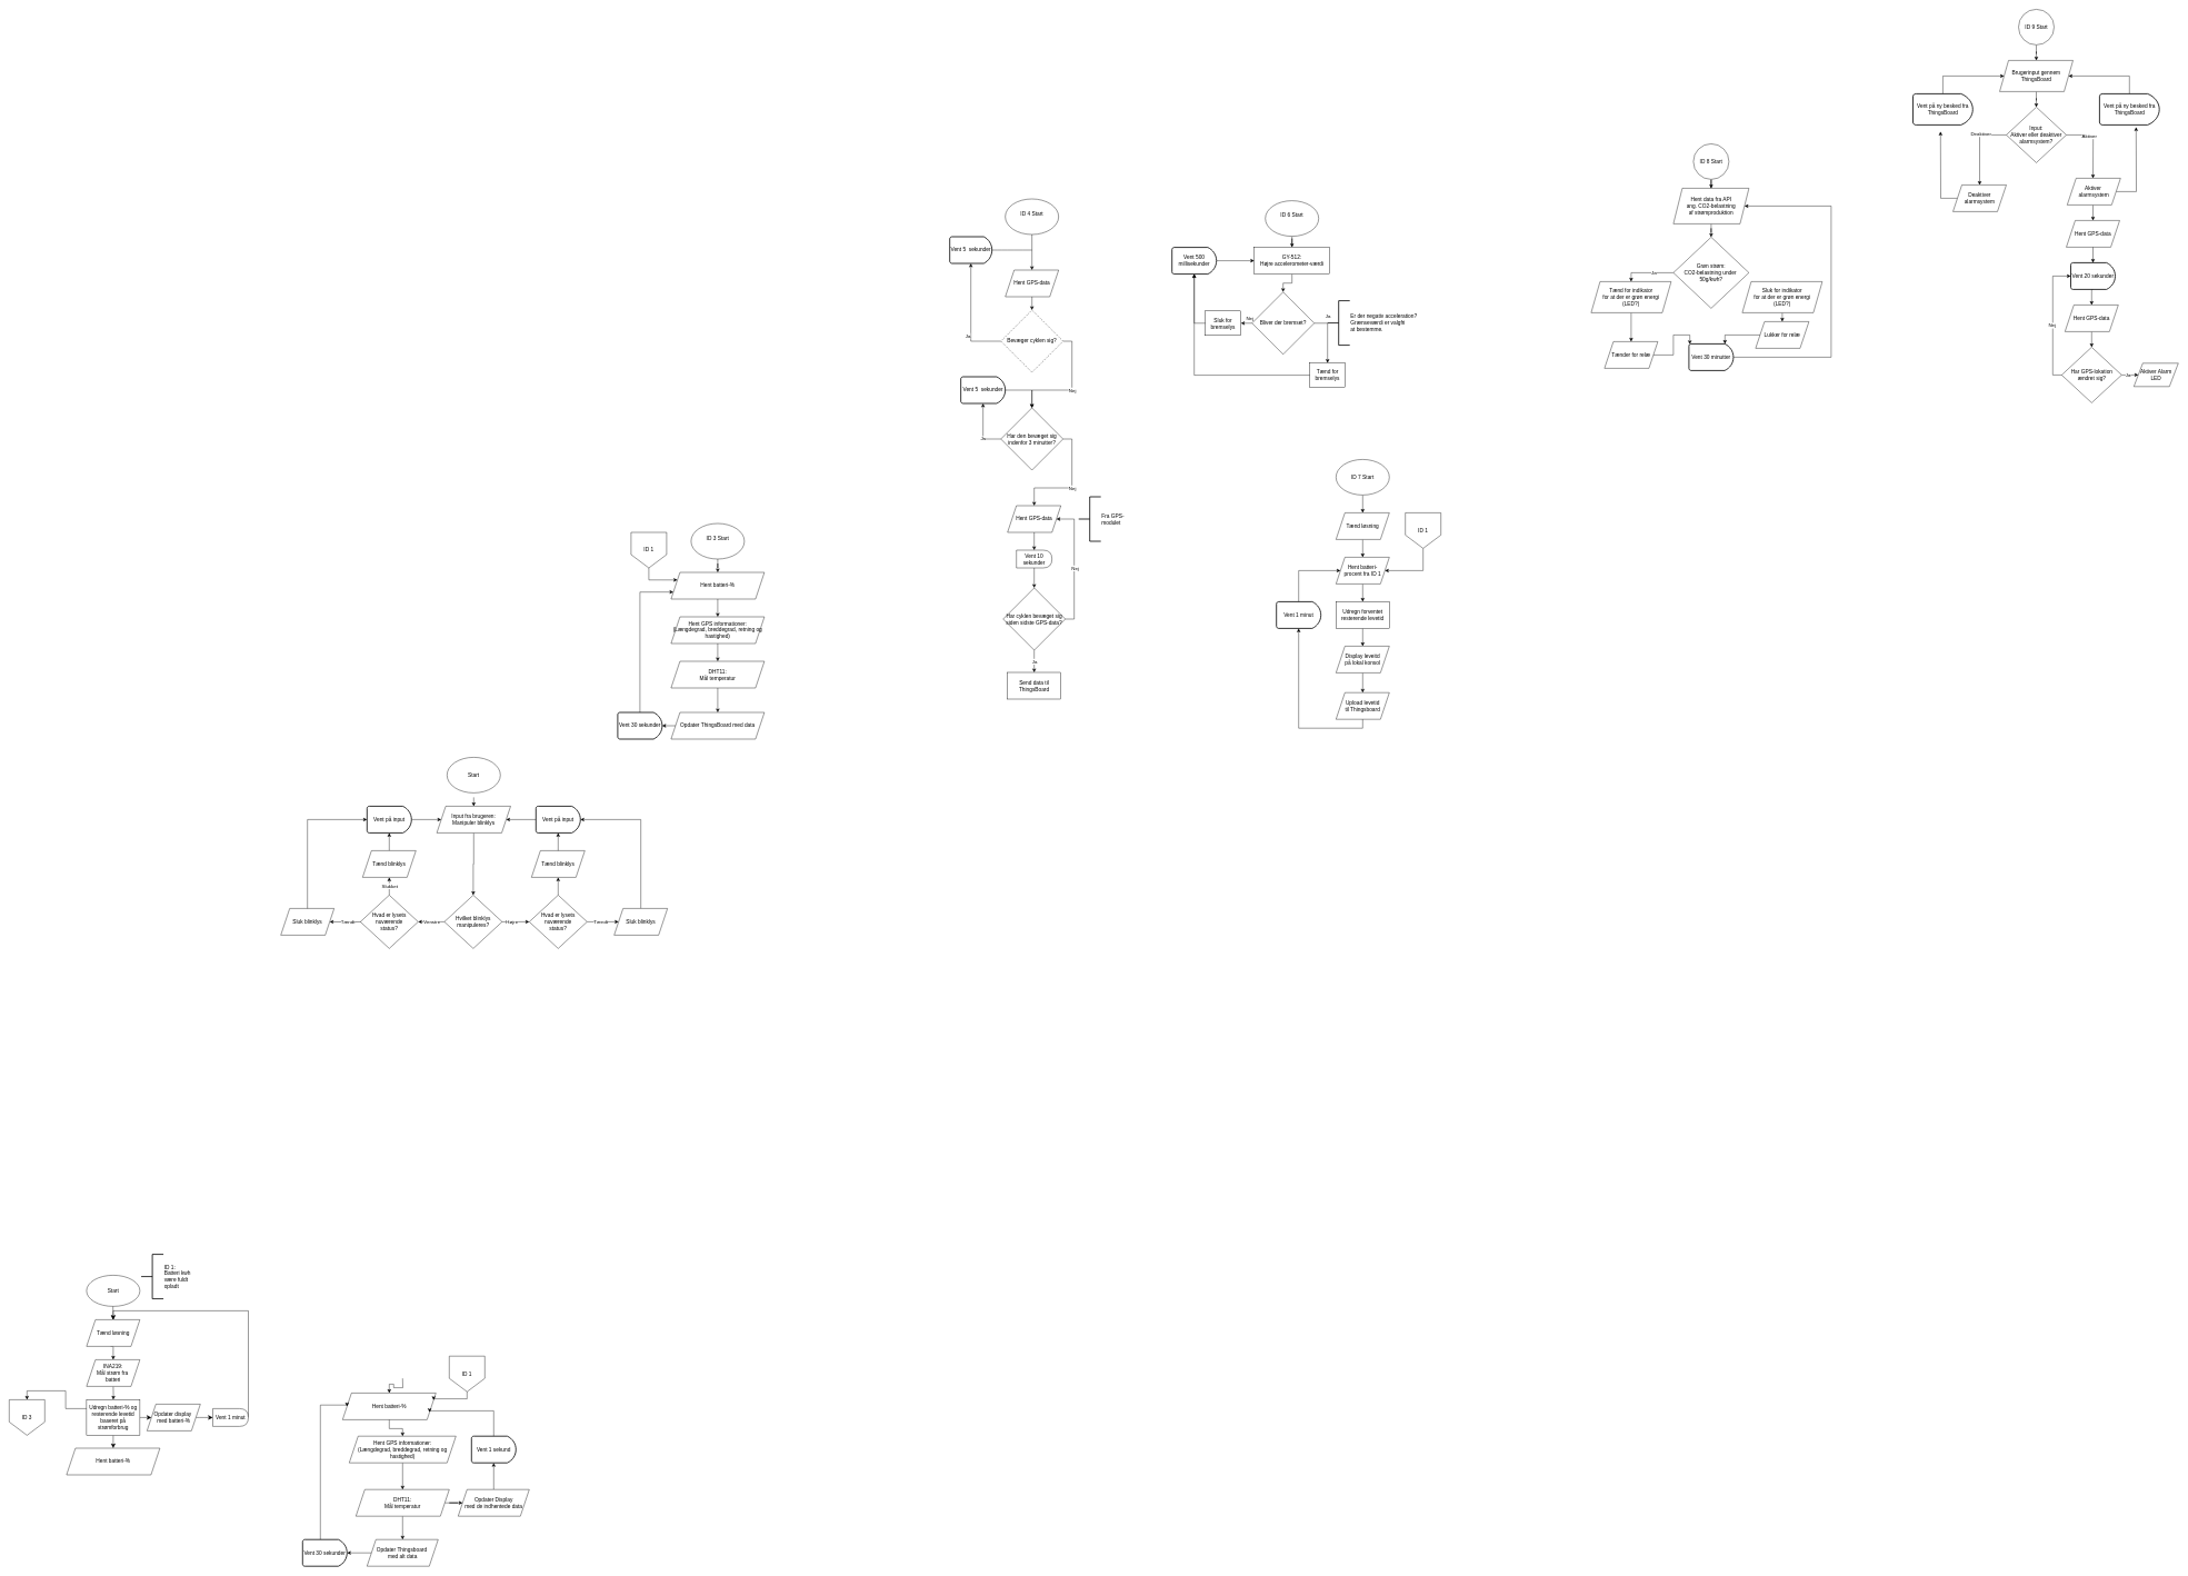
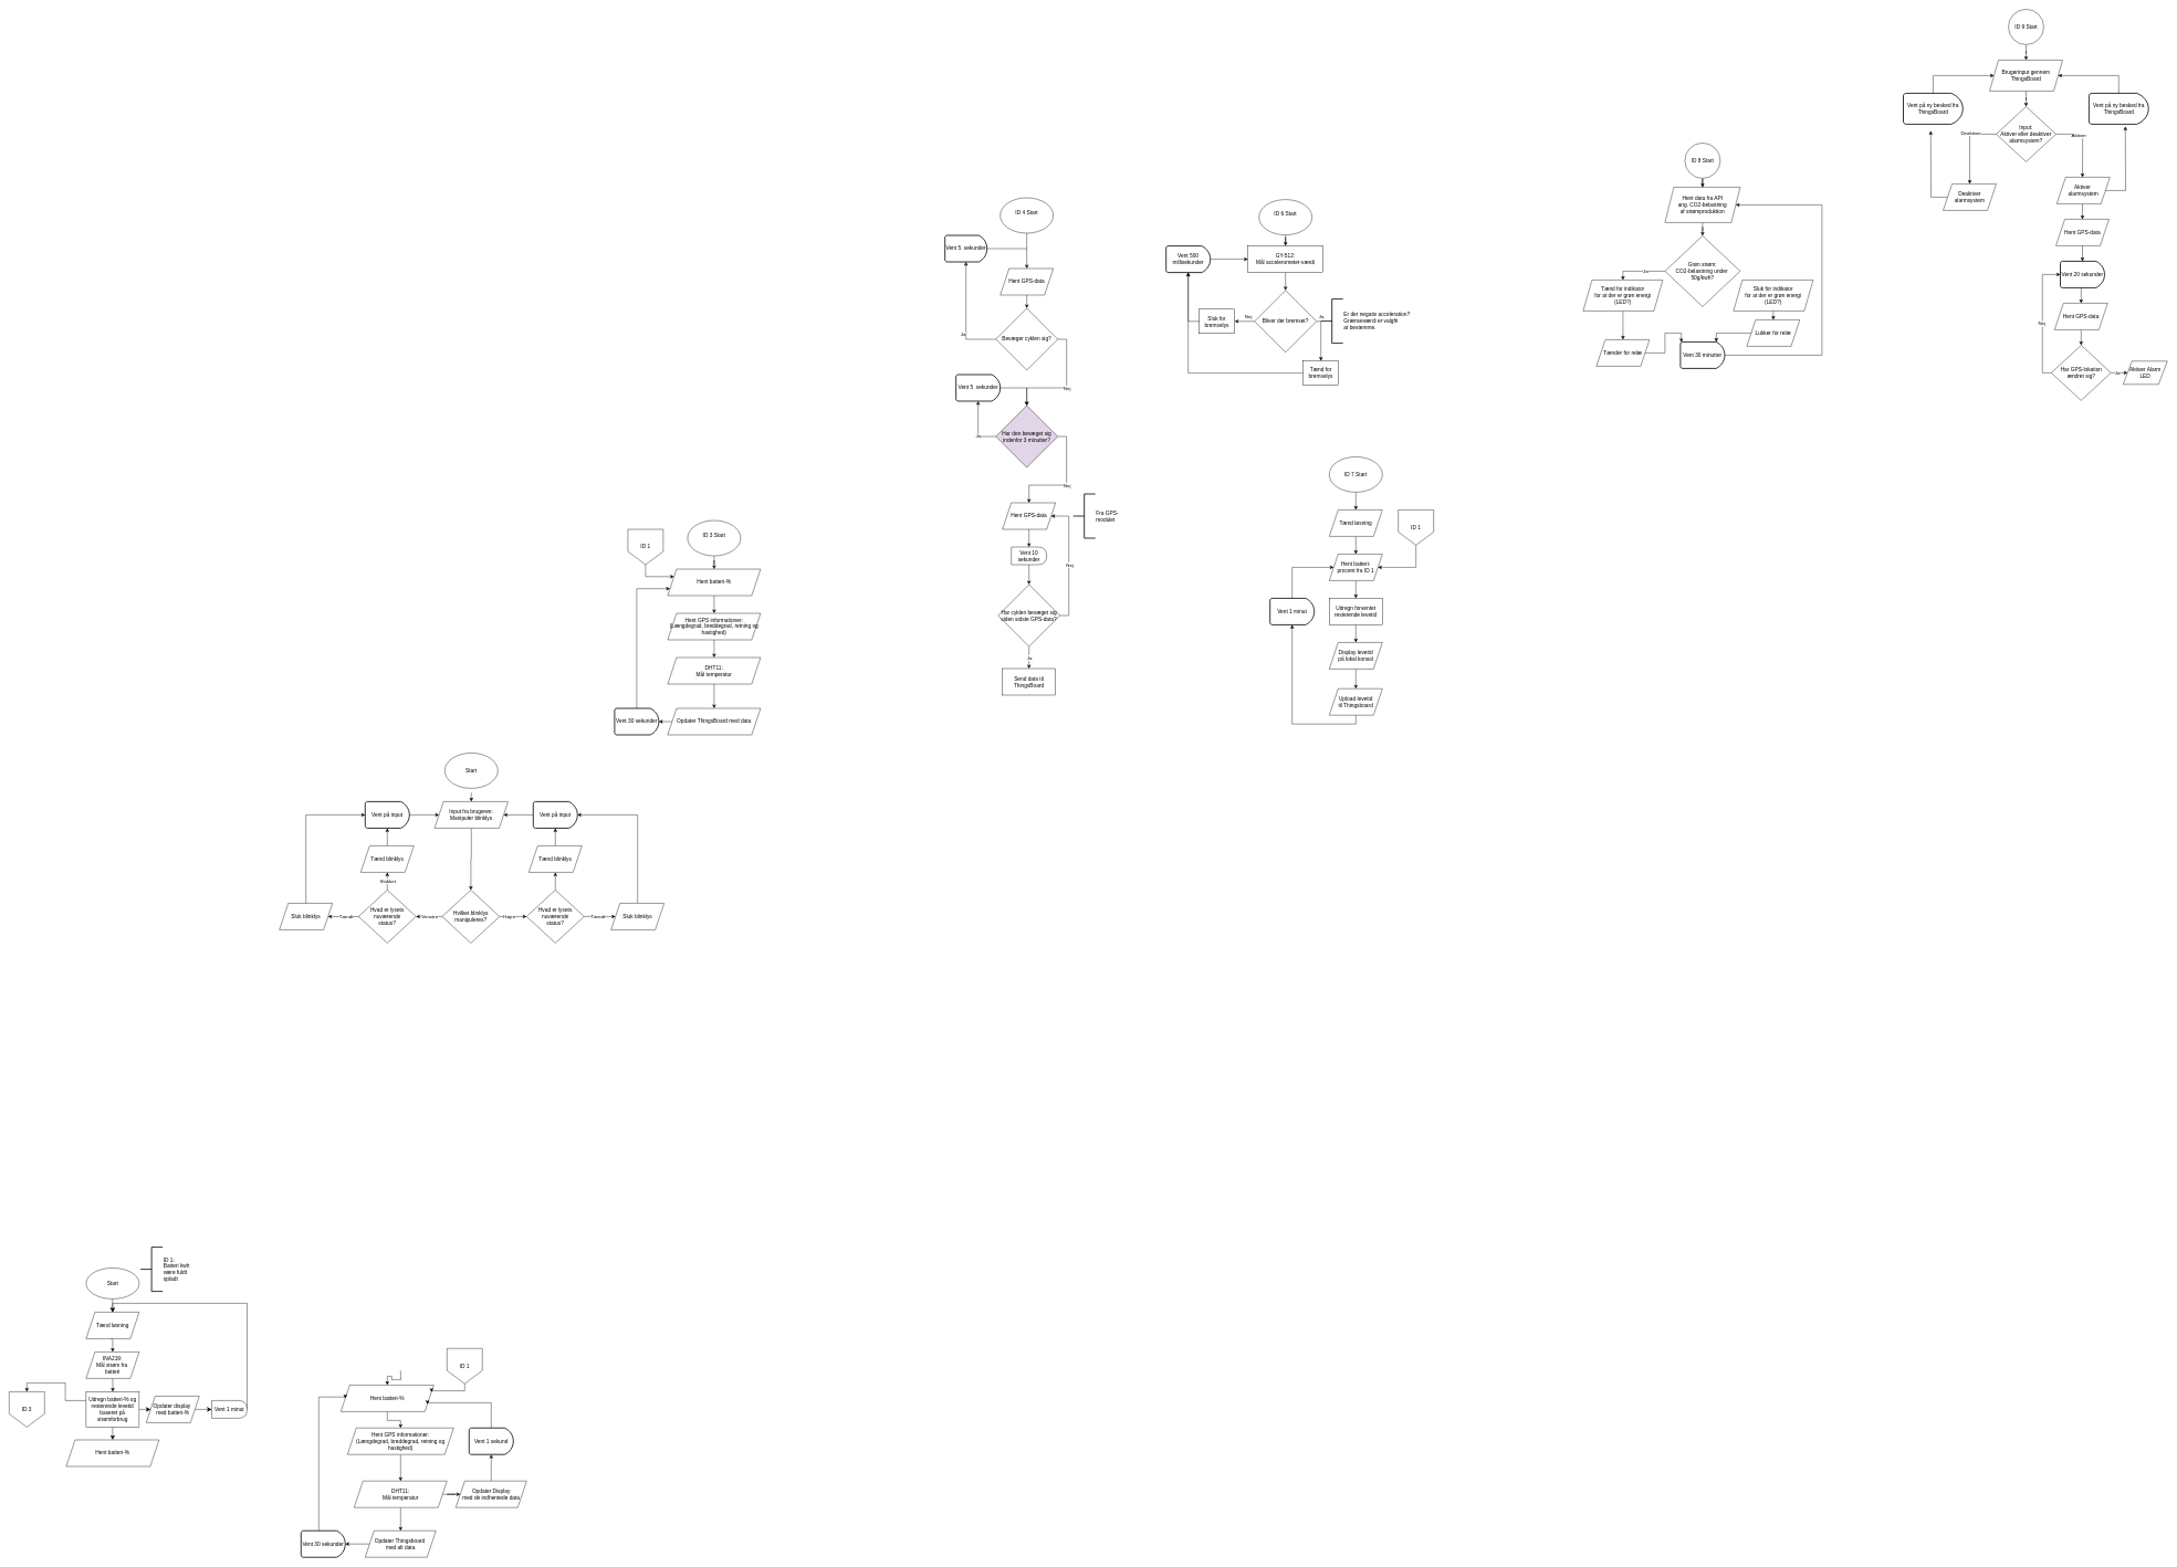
- <mxCell id="67" value="&lt;div&gt;GY-512:&lt;/div&gt;&lt;div&gt;Højre accelerometer-værdi&lt;br&gt;&lt;/div&gt;" style="rounded=0;whiteSpace=wrap;html=1;" vertex="1" parent="1"><mxGeometry x="2821" y="556" width="170" height="60" as="geometry" /></mxCell>
+ <mxCell id="67" value="&lt;div&gt;GY-512:&lt;/div&gt;&lt;div&gt;Mål accelerometer-værdi&lt;br&gt;&lt;/div&gt;" style="rounded=0;whiteSpace=wrap;html=1;" vertex="1" parent="1"><mxGeometry x="2821" y="556" width="170" height="60" as="geometry" /></mxCell>
- <mxCell id="72" value="Bliver der bremset?" style="rhombus;whiteSpace=wrap;html=1;" vertex="1" parent="1"><mxGeometry x="2816" y="656.5" width="140" height="140" as="geometry" /></mxCell>
+ <mxCell id="72" value="Bliver der bremset?" style="rhombus;whiteSpace=wrap;html=1;" vertex="1" parent="1"><mxGeometry x="2836" y="656.5" width="140" height="140" as="geometry" /></mxCell>
- <mxCell id="39" value="Bevæger cyklen sig?" style="rhombus;whiteSpace=wrap;html=1;dashed=1;" vertex="1" parent="1"><mxGeometry x="2251" y="697" width="140" height="140" as="geometry" /></mxCell>
+ <mxCell id="39" value="Bevæger cyklen sig?" style="rhombus;whiteSpace=wrap;html=1;" vertex="1" parent="1"><mxGeometry x="2251" y="697" width="140" height="140" as="geometry" /></mxCell>
- <mxCell id="49" value="Har den bevæget sig indenfor 3 minutter?" style="rhombus;whiteSpace=wrap;html=1;" vertex="1" parent="1"><mxGeometry x="2250.92" y="917" width="140" height="140" as="geometry" /></mxCell>
+ <mxCell id="49" value="Har den bevæget sig indenfor 3 minutter?" style="rhombus;whiteSpace=wrap;html=1;fillColor=#e1d5e7;" vertex="1" parent="1"><mxGeometry x="2250.92" y="917" width="140" height="140" as="geometry" /></mxCell>
